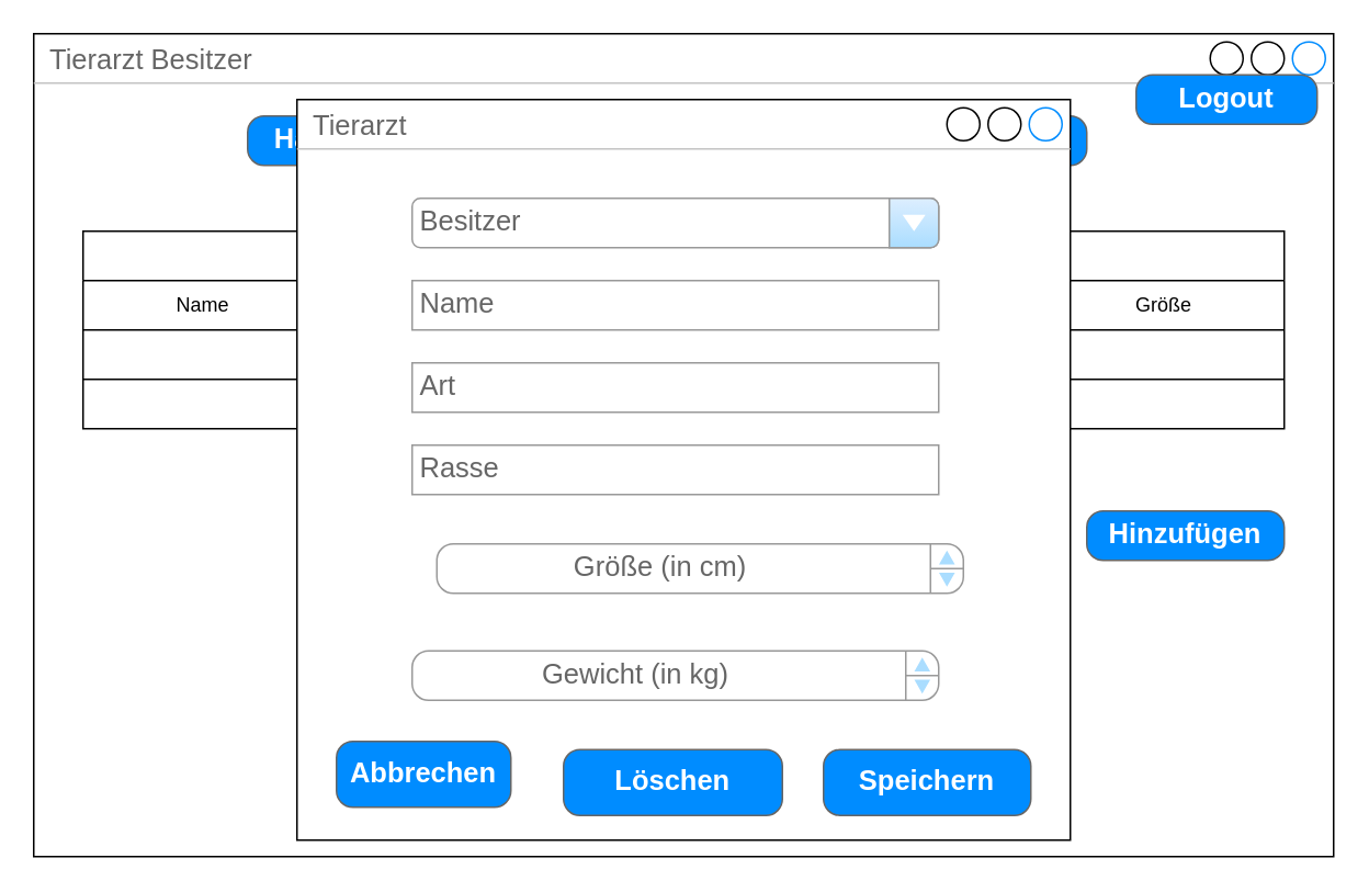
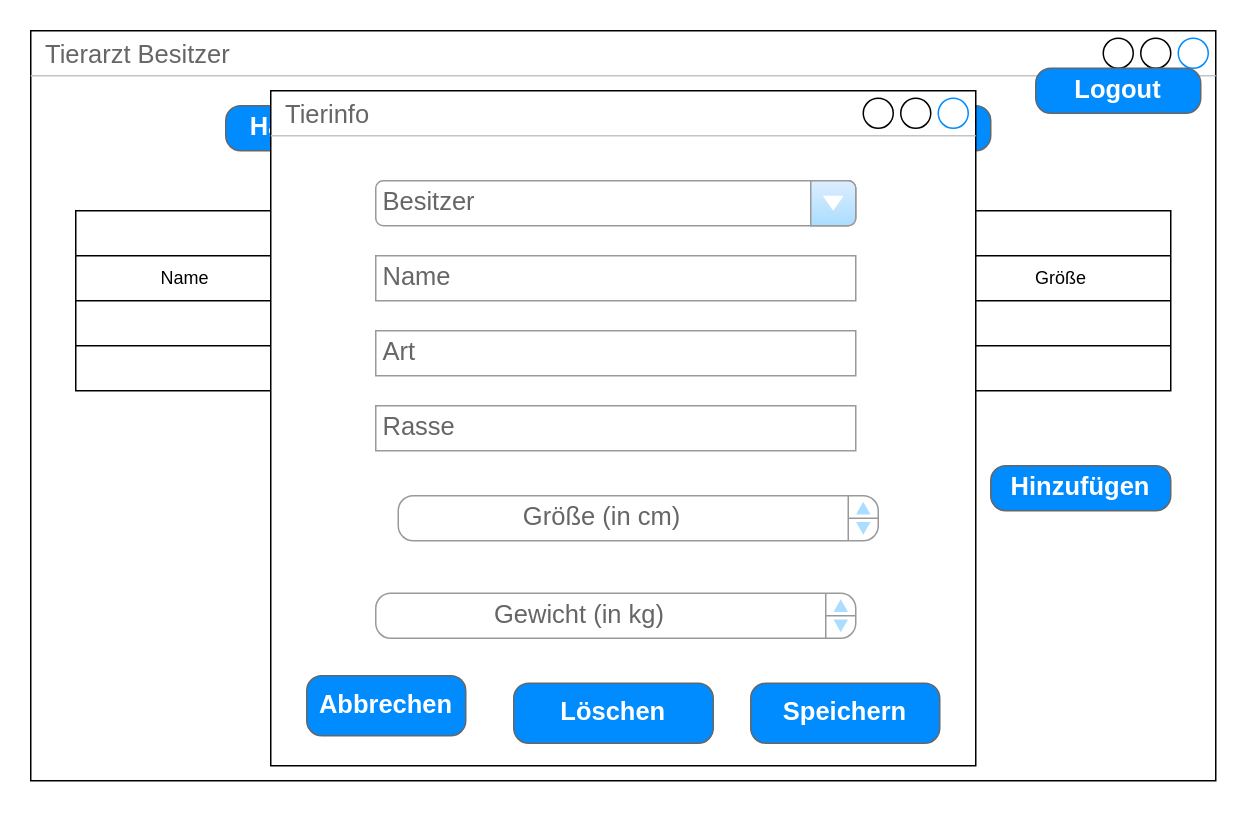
- <mxCell id="28" value="Tierarzt" style="strokeWidth=1;shadow=0;dashed=0;align=center;html=1;shape=mxgraph.mockup.containers.window;align=left;verticalAlign=top;spacingLeft=8;strokeColor2=#008cff;strokeColor3=#c4c4c4;fontColor=#666666;mainText=;fontSize=17;labelBackgroundColor=none;" parent="1" vertex="1"><mxGeometry x="180" y="60" width="470" height="450" as="geometry" /></mxCell>
+ <mxCell id="28" value="Tierinfo" style="strokeWidth=1;shadow=0;dashed=0;align=center;html=1;shape=mxgraph.mockup.containers.window;align=left;verticalAlign=top;spacingLeft=8;strokeColor2=#008cff;strokeColor3=#c4c4c4;fontColor=#666666;mainText=;fontSize=17;labelBackgroundColor=none;" parent="1" vertex="1"><mxGeometry x="180" y="60" width="470" height="450" as="geometry" /></mxCell>
